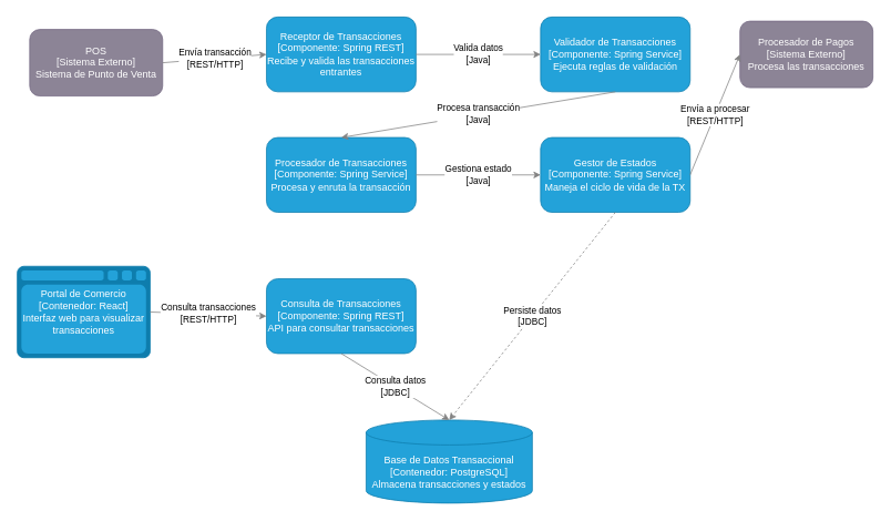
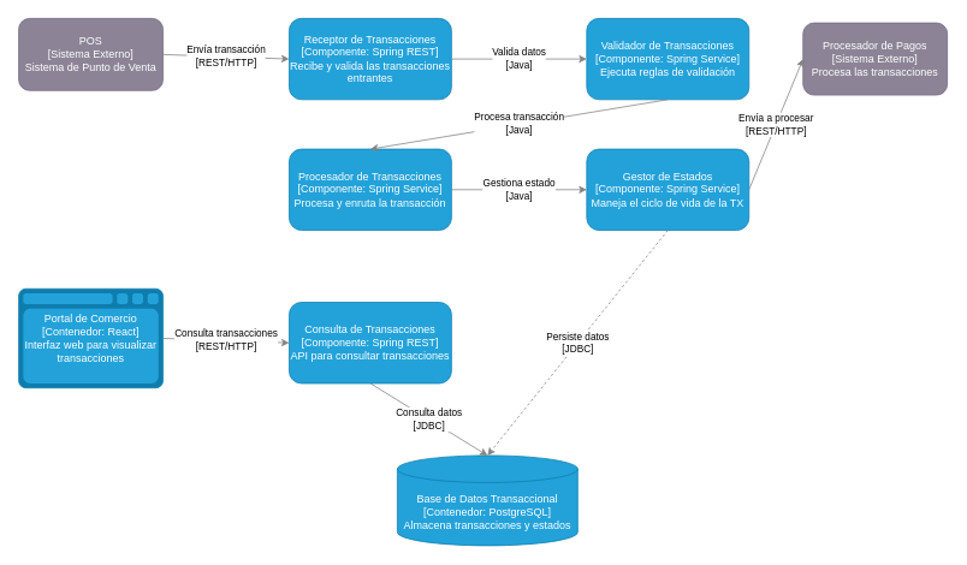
- <mxCell id="2" value="POS&#10;[Sistema Externo]&#10;Sistema de Punto de Venta" style="rounded=1;whiteSpace=wrap;html=1;fillColor=#8C8496;fontColor=#ffffff;strokeColor=#736782;" vertex="1" parent="1"><mxGeometry x="35" y="35" width="160" height="80" as="geometry" /></mxCell>
+ <mxCell id="2" value="POS&#10;[Sistema Externo]&#10;Sistema de Punto de Venta" style="rounded=1;whiteSpace=wrap;html=1;fillColor=#8C8496;fontColor=#ffffff;strokeColor=#736782;" vertex="1" parent="1"><mxGeometry x="20" y="20" width="160" height="80" as="geometry" /></mxCell>
